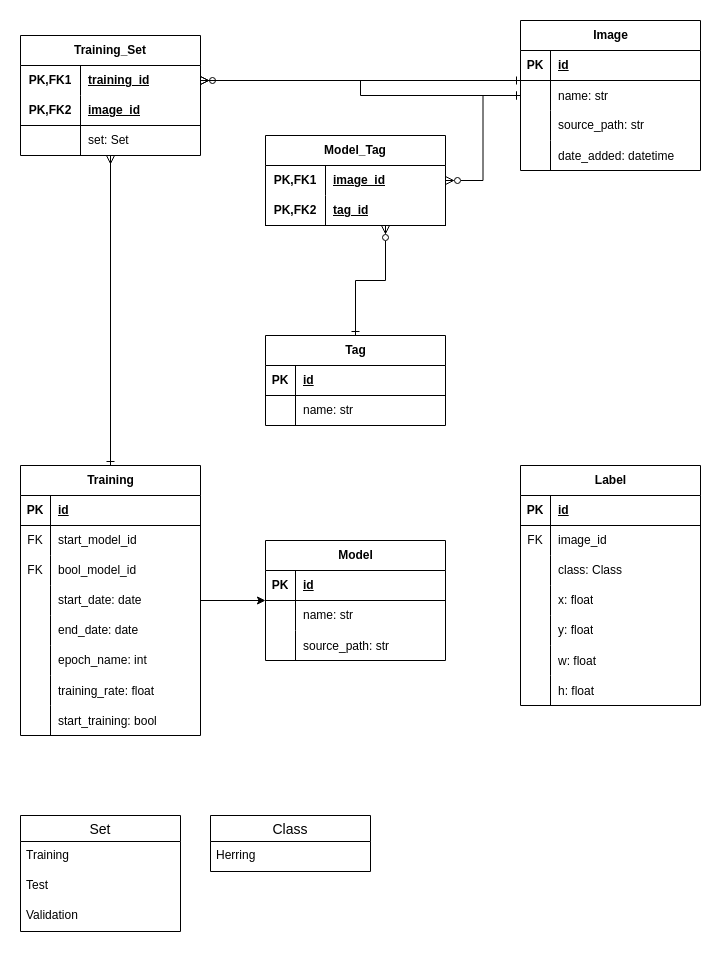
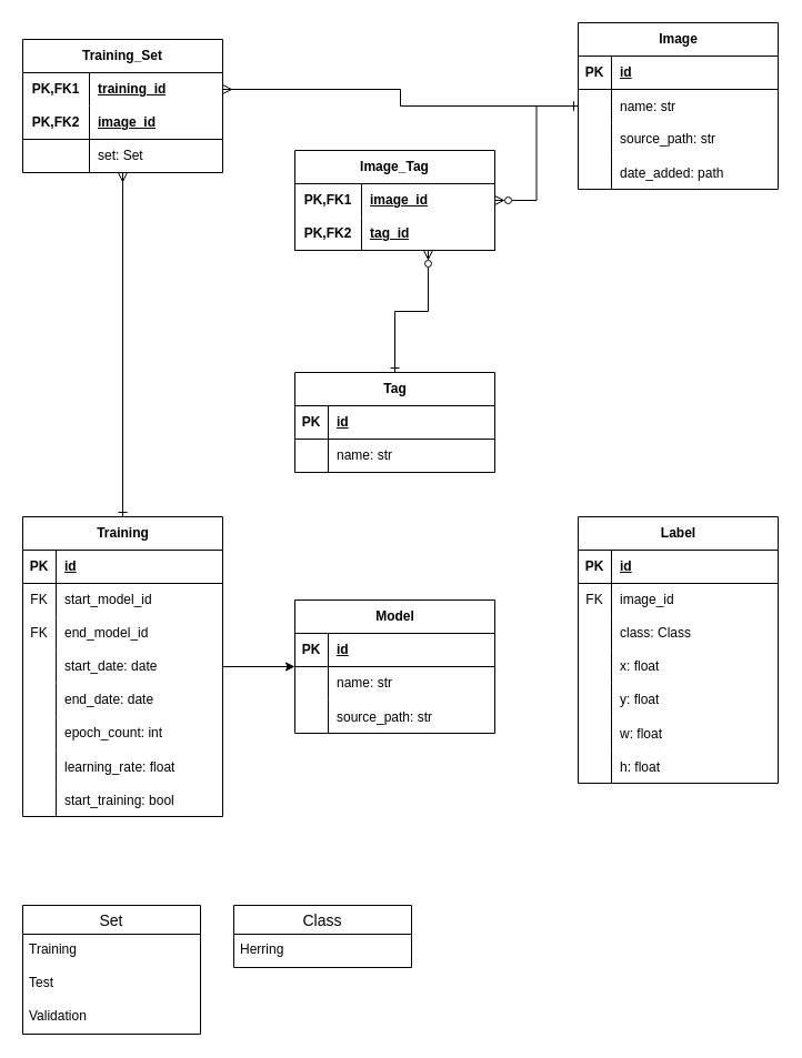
- <mxCell id="71" style="edgeStyle=orthogonalEdgeStyle;rounded=0;orthogonalLoop=1;jettySize=auto;html=1;startArrow=ERzeroToMany;startFill=0;endArrow=ERone;endFill=0;" parent="1" source="72" target="3" edge="1"><mxGeometry relative="1" as="geometry"><Array as="points"><mxPoint x="340" y="80" /><mxPoint x="340" y="80" /></Array></mxGeometry></mxCell>
- <mxCell id="100" value="Model_Tag" style="shape=table;startSize=30;container=1;collapsible=1;childLayout=tableLayout;fixedRows=1;rowLines=0;fontStyle=1;align=center;resizeLast=1;html=1;whiteSpace=wrap;" vertex="1" parent="1"><mxGeometry x="265" y="135" width="180" height="90" as="geometry" /></mxCell>
+ <mxCell id="100" value="Image_Tag" style="shape=table;startSize=30;container=1;collapsible=1;childLayout=tableLayout;fixedRows=1;rowLines=0;fontStyle=1;align=center;resizeLast=1;html=1;whiteSpace=wrap;" vertex="1" parent="1"><mxGeometry x="265" y="135" width="180" height="90" as="geometry" /></mxCell>
- <mxCell id="15" value="date_added: datetime" style="shape=partialRectangle;connectable=0;fillColor=none;top=0;left=0;bottom=0;right=0;align=left;spacingLeft=6;overflow=hidden;" vertex="1" parent="13"><mxGeometry x="30" width="150" height="30" as="geometry"><mxRectangle width="150" height="30" as="alternateBounds" /></mxGeometry></mxCell>
+ <mxCell id="15" value="date_added: path" style="shape=partialRectangle;connectable=0;fillColor=none;top=0;left=0;bottom=0;right=0;align=left;spacingLeft=6;overflow=hidden;" vertex="1" parent="13"><mxGeometry x="30" width="150" height="30" as="geometry"><mxRectangle width="150" height="30" as="alternateBounds" /></mxGeometry></mxCell>
- <mxCell id="55" value="&lt;span style=&quot;text-wrap: nowrap;&quot;&gt;bool_model_id&lt;/span&gt;" style="shape=partialRectangle;connectable=0;fillColor=none;top=0;left=0;bottom=0;right=0;align=left;spacingLeft=6;fontStyle=0;overflow=hidden;whiteSpace=wrap;html=1;" parent="53" vertex="1"><mxGeometry x="30" width="150" height="30" as="geometry"><mxRectangle width="150" height="30" as="alternateBounds" /></mxGeometry></mxCell>
+ <mxCell id="55" value="&lt;span style=&quot;text-wrap: nowrap;&quot;&gt;end_model_id&lt;/span&gt;" style="shape=partialRectangle;connectable=0;fillColor=none;top=0;left=0;bottom=0;right=0;align=left;spacingLeft=6;fontStyle=0;overflow=hidden;whiteSpace=wrap;html=1;" parent="53" vertex="1"><mxGeometry x="30" width="150" height="30" as="geometry"><mxRectangle width="150" height="30" as="alternateBounds" /></mxGeometry></mxCell>
- <mxCell id="64" value="epoch_name: int" style="shape=partialRectangle;connectable=0;fillColor=none;top=0;left=0;bottom=0;right=0;align=left;spacingLeft=6;overflow=hidden;whiteSpace=wrap;html=1;" parent="62" vertex="1"><mxGeometry x="30" width="150" height="30" as="geometry"><mxRectangle width="150" height="30" as="alternateBounds" /></mxGeometry></mxCell>
+ <mxCell id="64" value="epoch_count: int" style="shape=partialRectangle;connectable=0;fillColor=none;top=0;left=0;bottom=0;right=0;align=left;spacingLeft=6;overflow=hidden;whiteSpace=wrap;html=1;" parent="62" vertex="1"><mxGeometry x="30" width="150" height="30" as="geometry"><mxRectangle width="150" height="30" as="alternateBounds" /></mxGeometry></mxCell>
- <mxCell id="67" value="training_rate: float" style="shape=partialRectangle;connectable=0;fillColor=none;top=0;left=0;bottom=0;right=0;align=left;spacingLeft=6;overflow=hidden;" parent="65" vertex="1"><mxGeometry x="30" width="150" height="30" as="geometry"><mxRectangle width="150" height="30" as="alternateBounds" /></mxGeometry></mxCell>
+ <mxCell id="67" value="learning_rate: float" style="shape=partialRectangle;connectable=0;fillColor=none;top=0;left=0;bottom=0;right=0;align=left;spacingLeft=6;overflow=hidden;" parent="65" vertex="1"><mxGeometry x="30" width="150" height="30" as="geometry"><mxRectangle width="150" height="30" as="alternateBounds" /></mxGeometry></mxCell>
